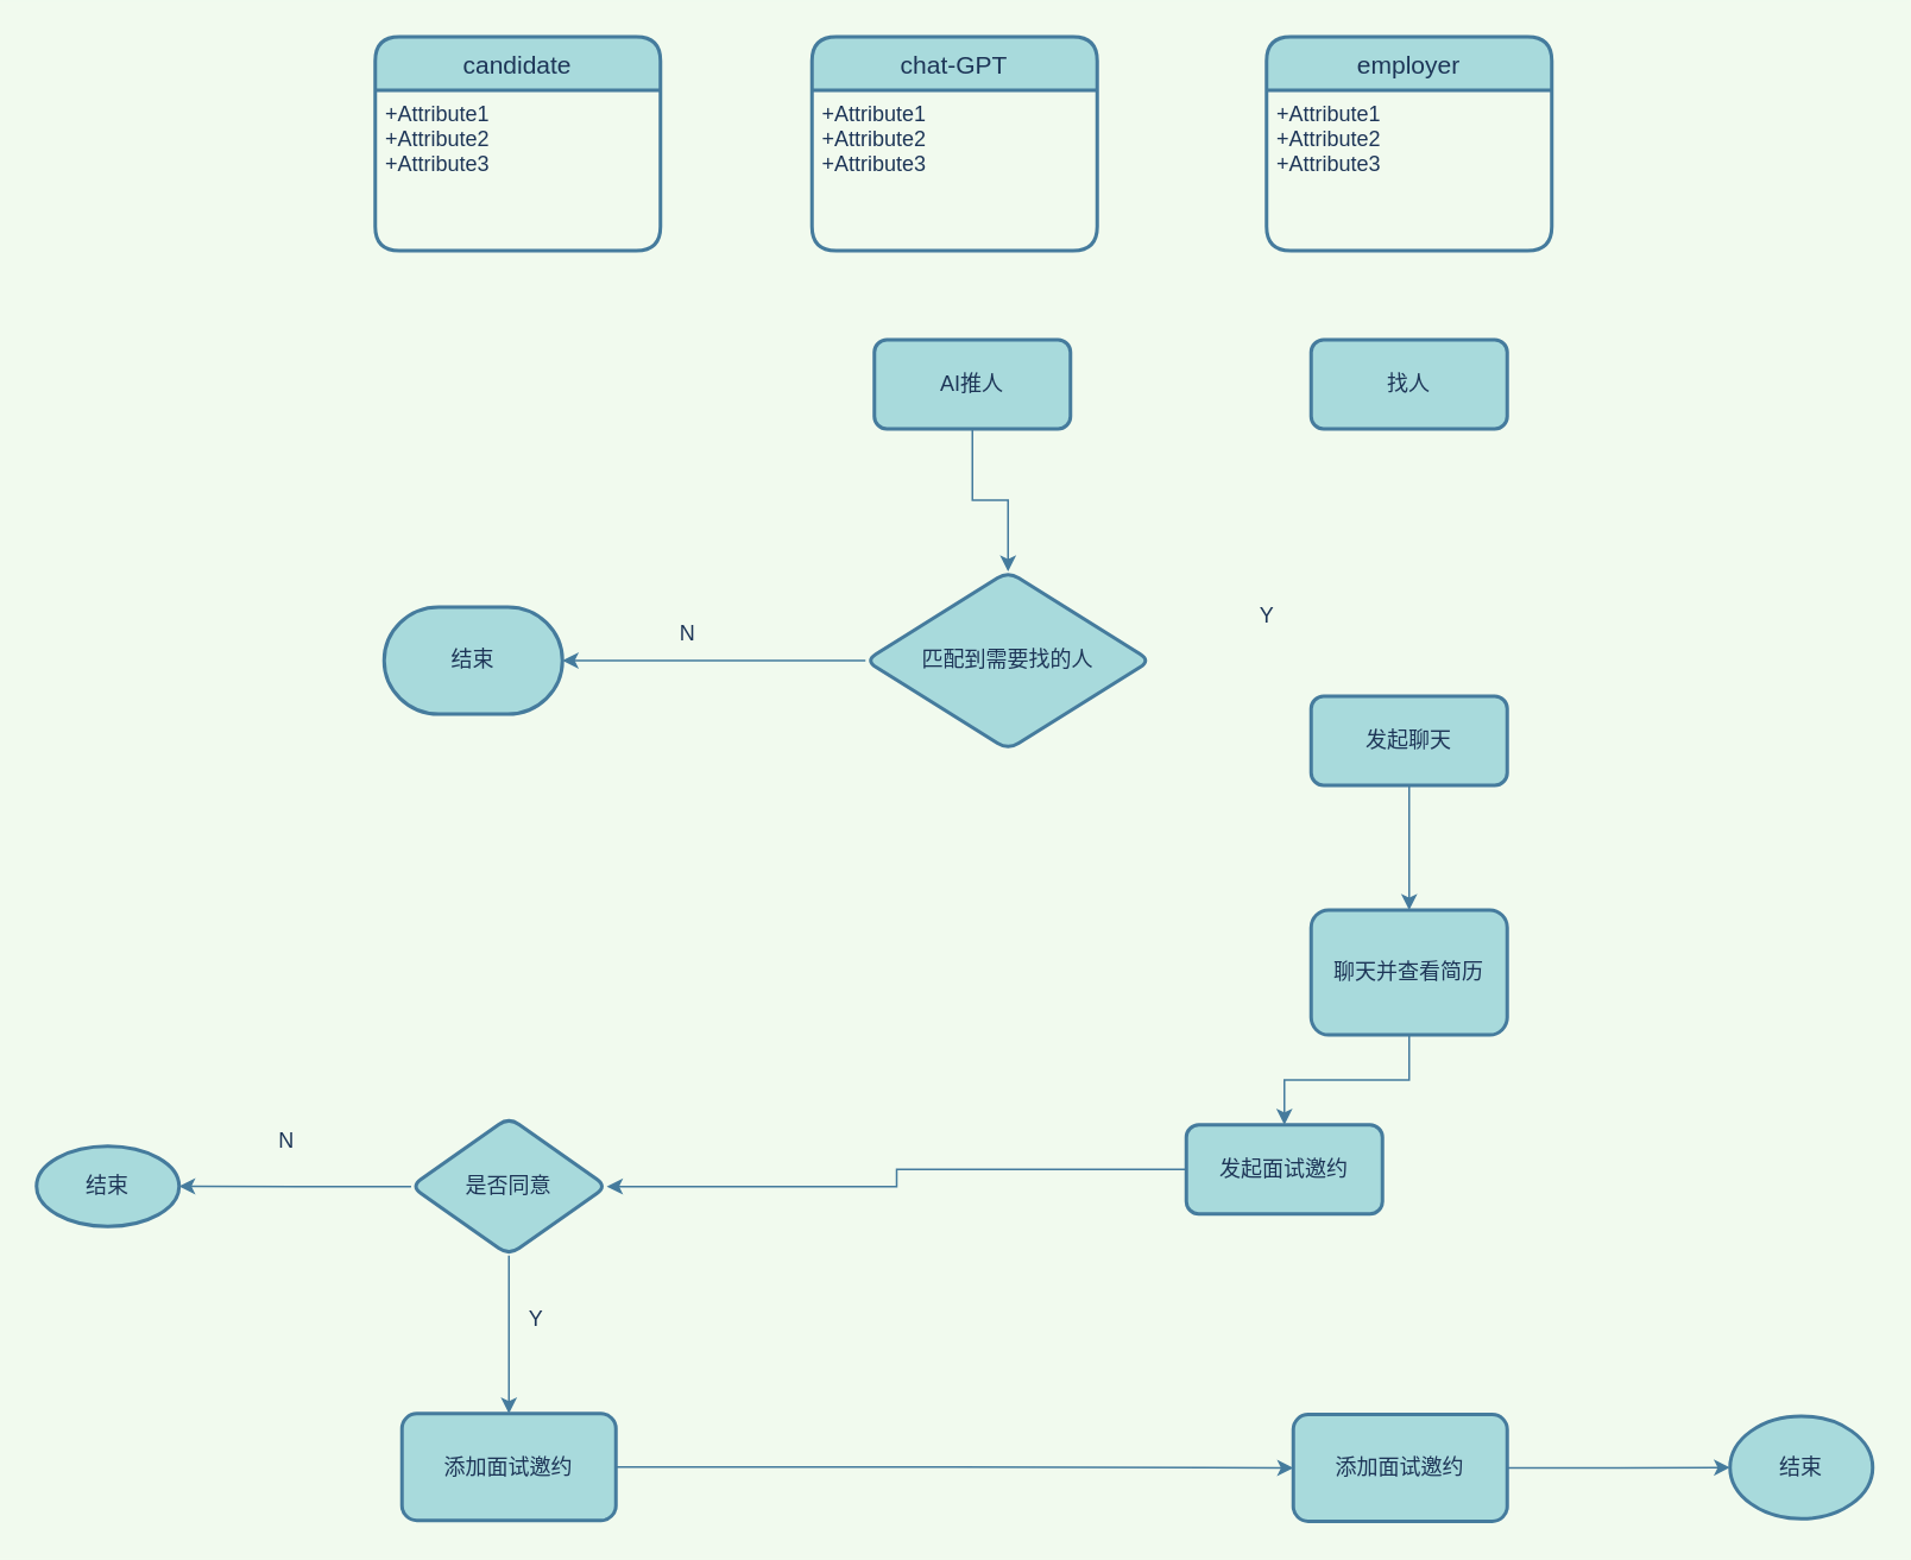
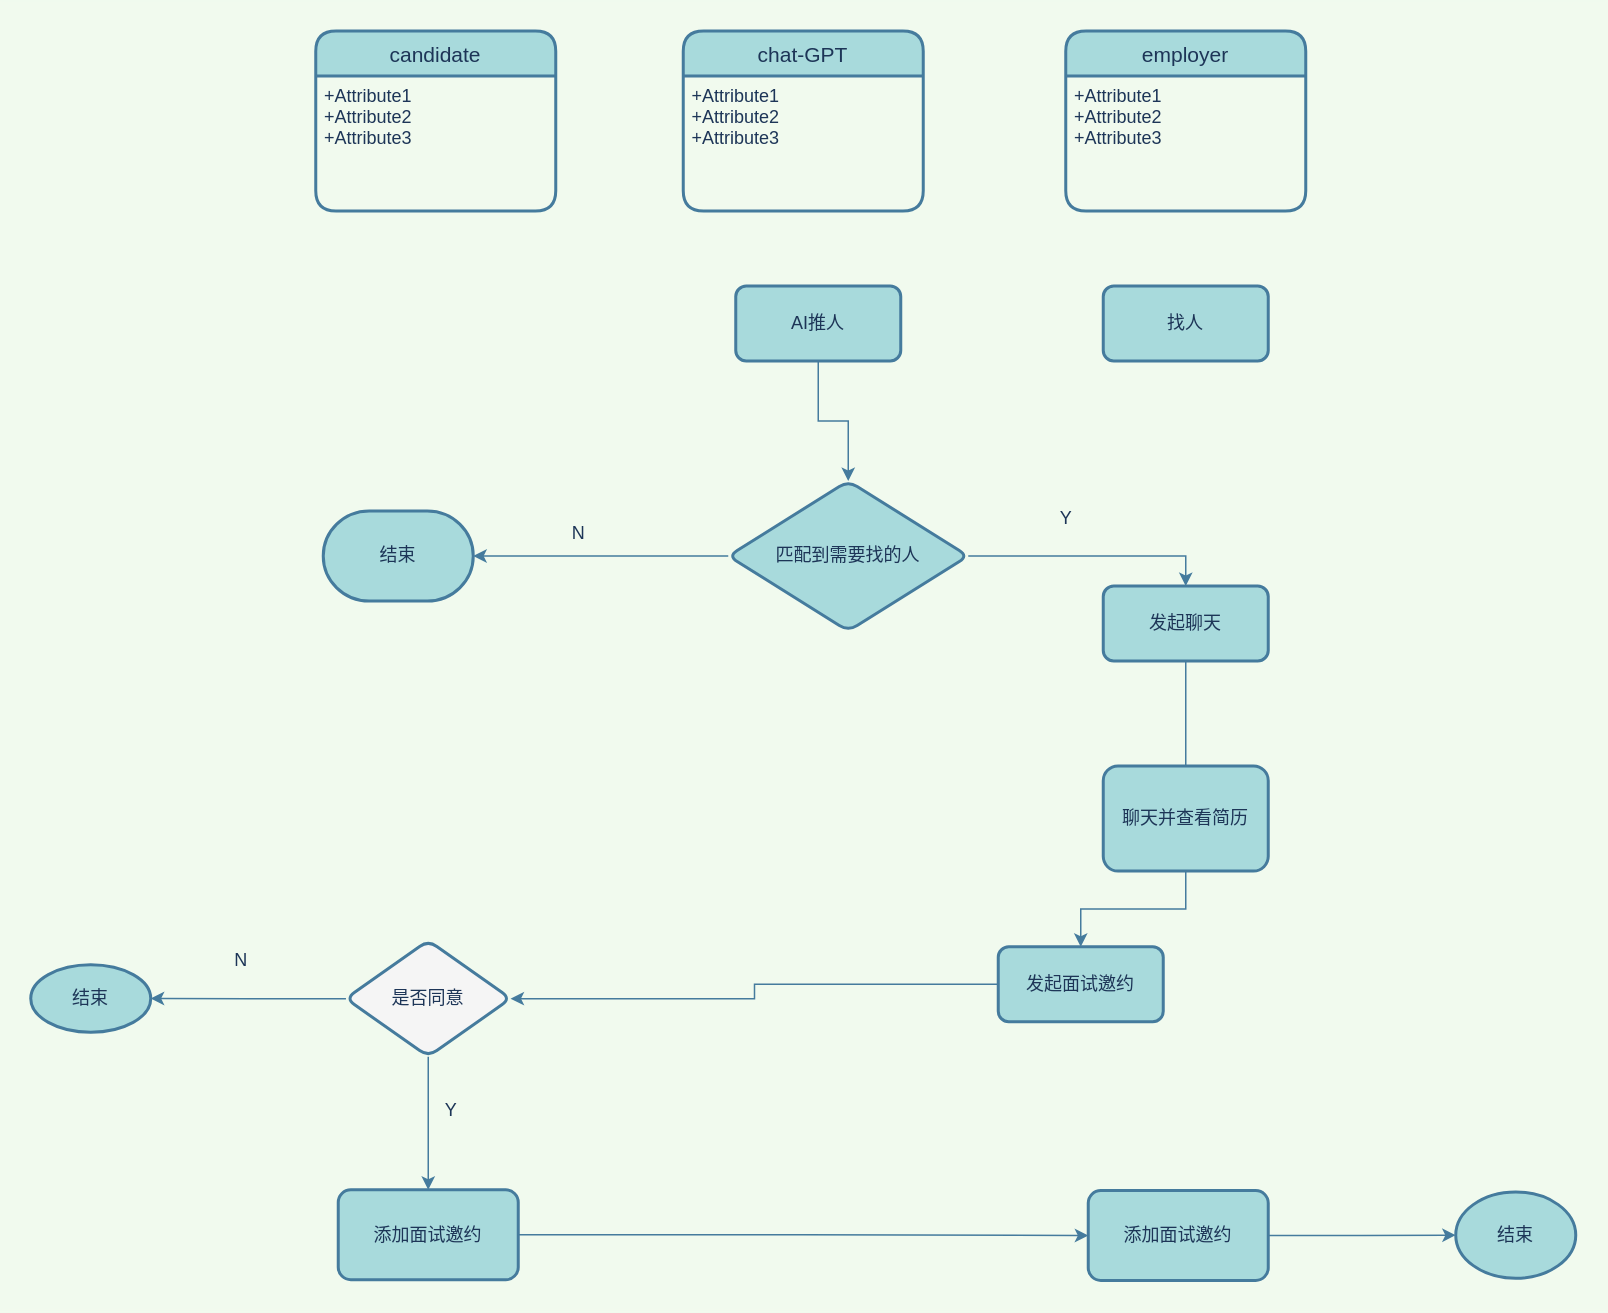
+ <mxCell id="12" style="edgeStyle=orthogonalEdgeStyle;rounded=0;orthogonalLoop=1;jettySize=auto;html=1;entryX=0.5;entryY=0;entryDx=0;entryDy=0;strokeColor=#457B9D;fontColor=#1D3557;fillColor=#A8DADC;" edge="1" parent="1" source="13" target="16"><mxGeometry relative="1" as="geometry" /></mxCell>
- <mxCell id="15" style="edgeStyle=orthogonalEdgeStyle;rounded=0;orthogonalLoop=1;jettySize=auto;html=1;strokeColor=#457B9D;fontColor=#1D3557;fillColor=#A8DADC;" edge="1" parent="1" source="16" target="19"><mxGeometry relative="1" as="geometry" /></mxCell>
+ <mxCell id="15" style="edgeStyle=orthogonalEdgeStyle;rounded=0;orthogonalLoop=1;jettySize=auto;html=1;strokeColor=#457B9D;fontColor=#1D3557;fillColor=#A8DADC;endArrow=none;" edge="1" parent="1" source="16" target="19"><mxGeometry relative="1" as="geometry" /></mxCell>
- <mxCell id="24" value="是否同意" style="rhombus;whiteSpace=wrap;html=1;fillColor=#A8DADC;strokeColor=#457B9D;fontColor=#1D3557;rounded=1;arcSize=14;strokeWidth=2;" vertex="1" parent="1"><mxGeometry x="230" y="626.25" width="110" height="77.5" as="geometry" /></mxCell>
+ <mxCell id="24" value="是否同意" style="rhombus;whiteSpace=wrap;html=1;fillColor=#f5f5f5;strokeColor=#457B9D;fontColor=#1D3557;rounded=1;arcSize=14;strokeWidth=2;" vertex="1" parent="1"><mxGeometry x="230" y="626.25" width="110" height="77.5" as="geometry" /></mxCell>
